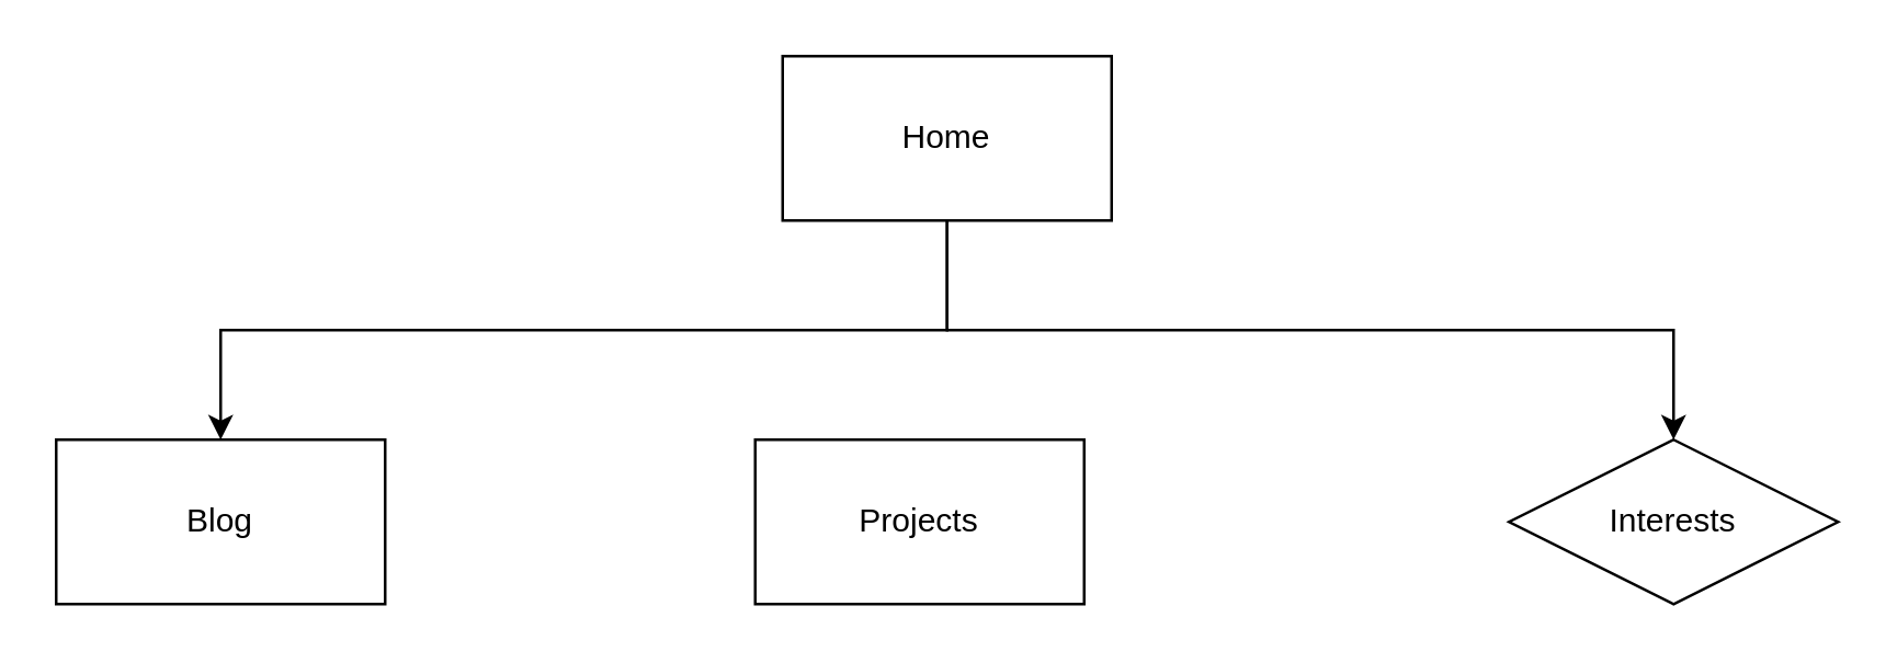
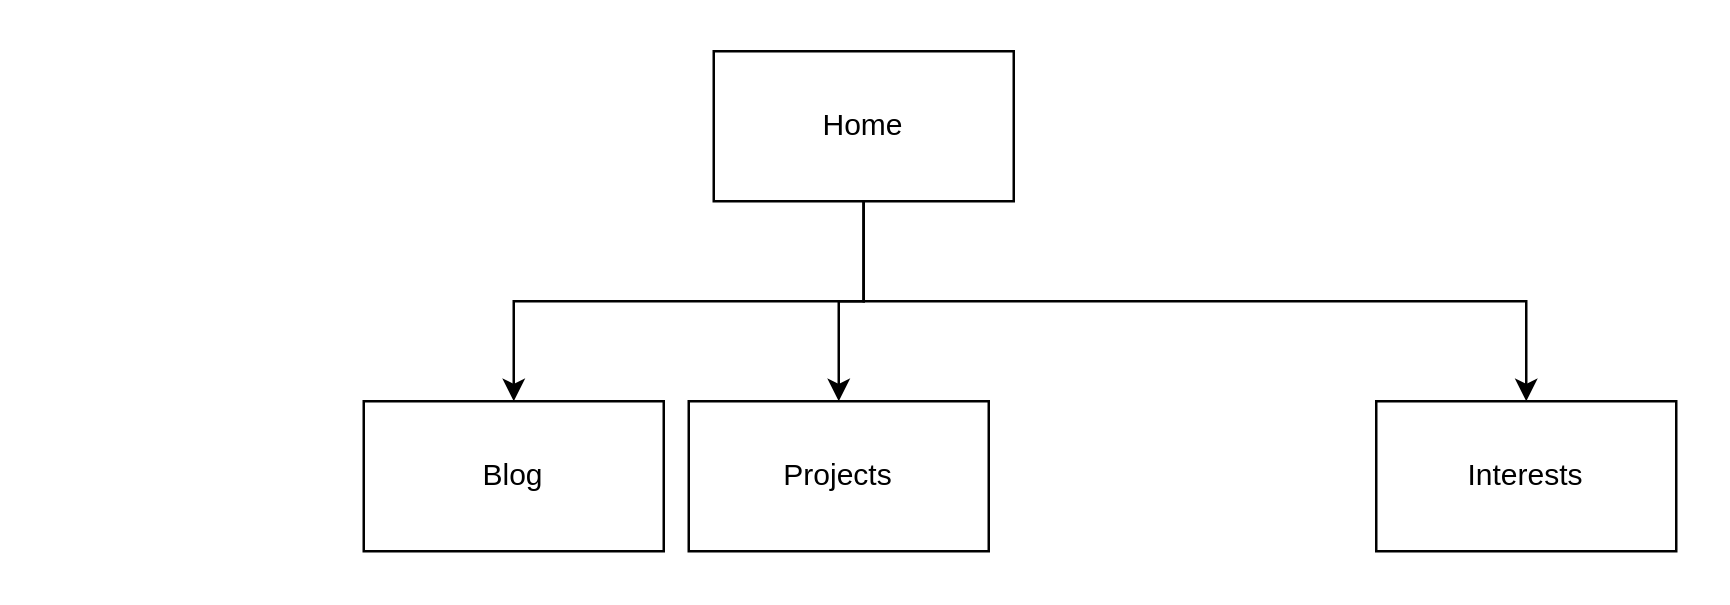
+ <mxCell id="2" value="" style="edgeStyle=orthogonalEdgeStyle;rounded=0;orthogonalLoop=1;jettySize=auto;html=1;" edge="1" parent="1" source="5" target="7"><mxGeometry relative="1" as="geometry" /></mxCell>
- <mxCell id="6" value="Blog" style="whiteSpace=wrap;html=1;" vertex="1" parent="1"><mxGeometry x="20" y="160" width="120" height="60" as="geometry" /></mxCell>
+ <mxCell id="6" value="Blog" style="whiteSpace=wrap;html=1;" vertex="1" parent="1"><mxGeometry x="145" y="160" width="120" height="60" as="geometry" /></mxCell>
- <mxCell id="8" value="Interests" style="rhombus;whiteSpace=wrap;html=1;" vertex="1" parent="1"><mxGeometry x="550" y="160" width="120" height="60" as="geometry" /></mxCell>
+ <mxCell id="8" value="Interests" style="whiteSpace=wrap;html=1;" vertex="1" parent="1"><mxGeometry x="550" y="160" width="120" height="60" as="geometry" /></mxCell>
